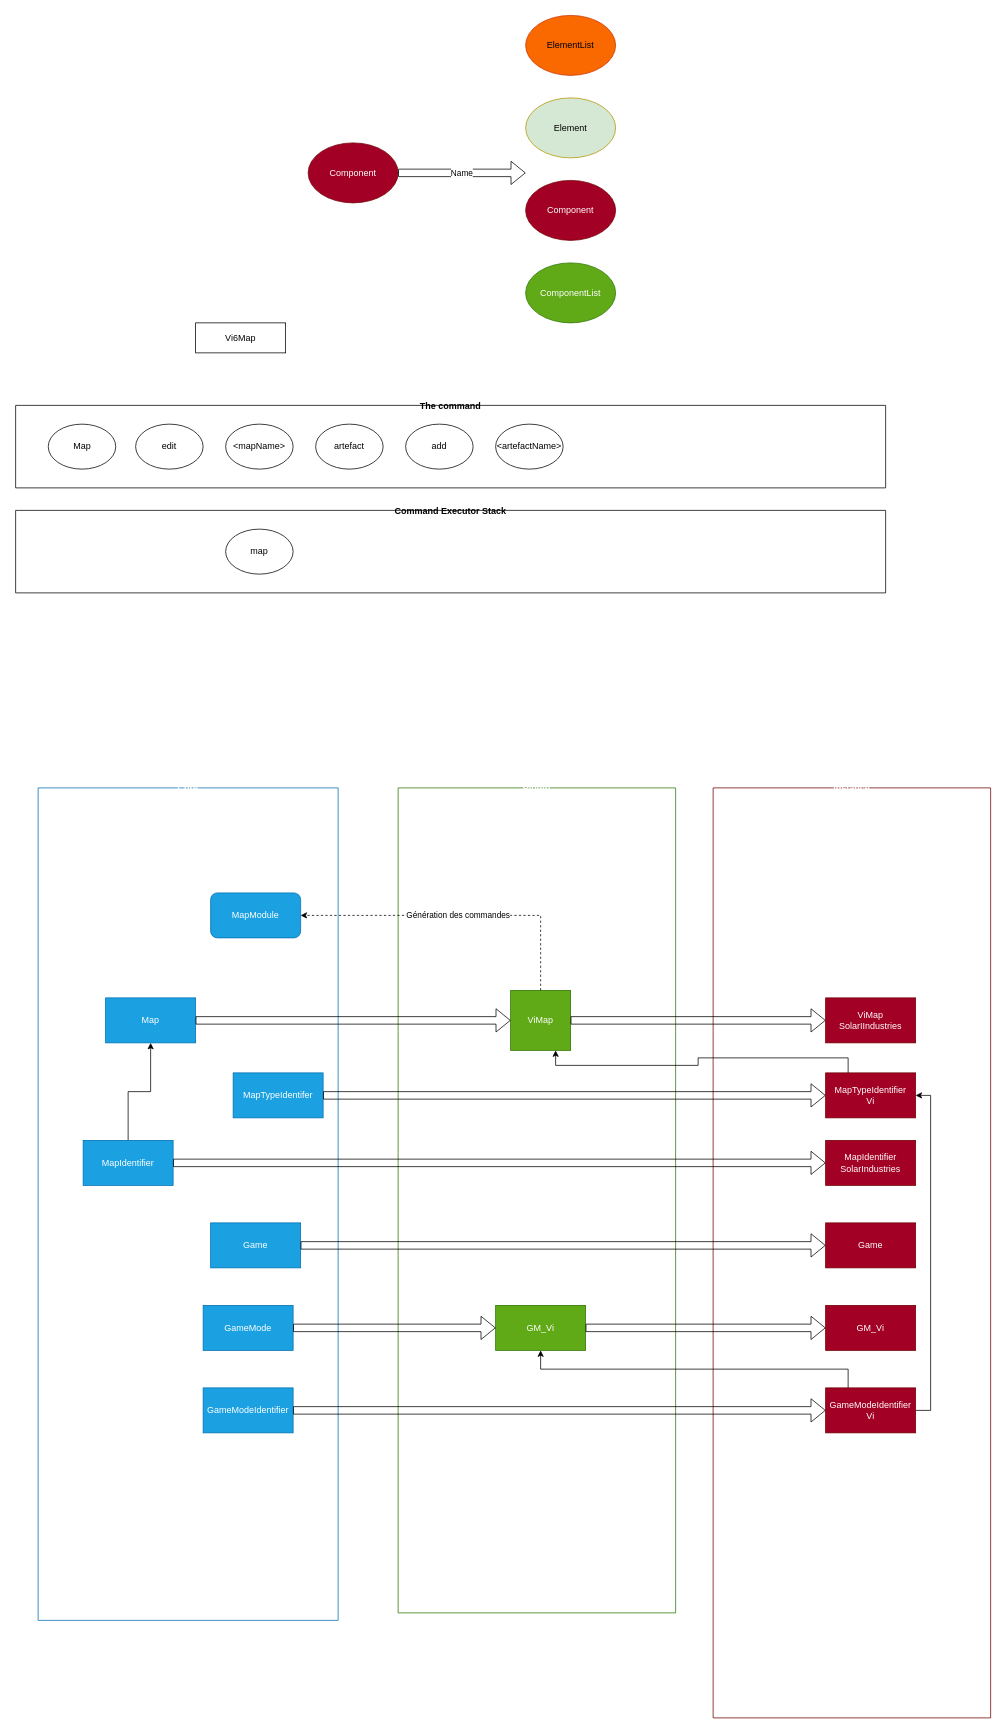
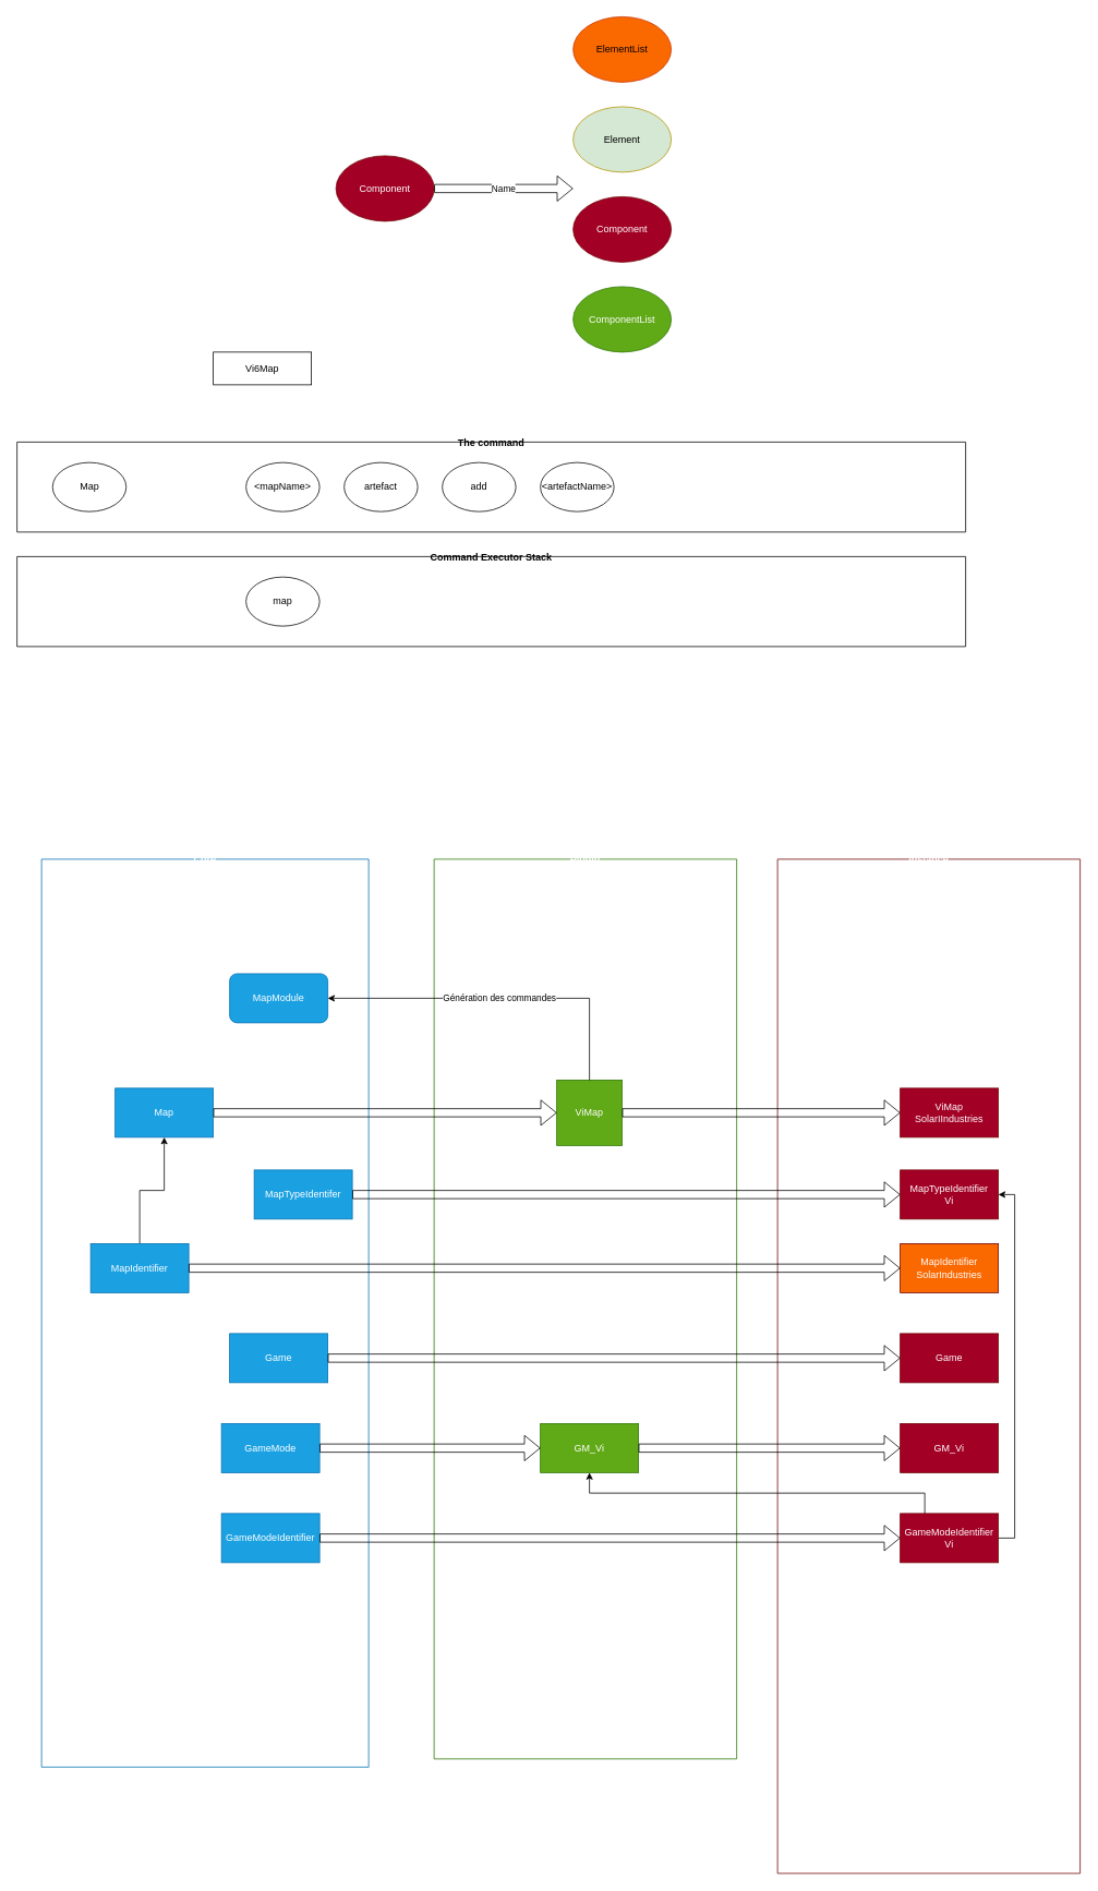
- <mxCell id="36" value="edit" style="ellipse;whiteSpace=wrap;html=1;" vertex="1" parent="34"><mxGeometry x="160" y="25" width="90" height="60" as="geometry" /></mxCell>
- <mxCell id="25" value="Génération des commandes" style="edgeStyle=orthogonalEdgeStyle;rounded=0;orthogonalLoop=1;jettySize=auto;html=1;exitX=0.5;exitY=0;exitDx=0;exitDy=0;entryX=1;entryY=0.5;entryDx=0;entryDy=0;dashed=1;" parent="1" source="12" target="6" edge="1"><mxGeometry relative="1" as="geometry" /></mxCell>
+ <mxCell id="25" value="Génération des commandes" style="edgeStyle=orthogonalEdgeStyle;rounded=0;orthogonalLoop=1;jettySize=auto;html=1;exitX=0.5;exitY=0;exitDx=0;exitDy=0;entryX=1;entryY=0.5;entryDx=0;entryDy=0;" parent="1" source="12" target="6" edge="1"><mxGeometry relative="1" as="geometry" /></mxCell>
- <mxCell id="27" style="edgeStyle=orthogonalEdgeStyle;rounded=0;orthogonalLoop=1;jettySize=auto;html=1;exitX=0.25;exitY=0;exitDx=0;exitDy=0;entryX=0.75;entryY=1;entryDx=0;entryDy=0;" parent="1" source="18" target="12" edge="1"><mxGeometry relative="1" as="geometry" /></mxCell>
- <mxCell id="16" value="MapIdentifier&lt;br&gt;SolarIndustries" style="rounded=0;whiteSpace=wrap;html=1;fillColor=#a20025;fontColor=#ffffff;strokeColor=#6F0000;" parent="14" vertex="1"><mxGeometry x="150" y="470" width="120" height="60" as="geometry" /></mxCell>
+ <mxCell id="16" value="MapIdentifier&lt;br&gt;SolarIndustries" style="rounded=0;whiteSpace=wrap;html=1;fillColor=#fa6800;fontColor=#ffffff;strokeColor=#6F0000;" parent="14" vertex="1"><mxGeometry x="150" y="470" width="120" height="60" as="geometry" /></mxCell>
